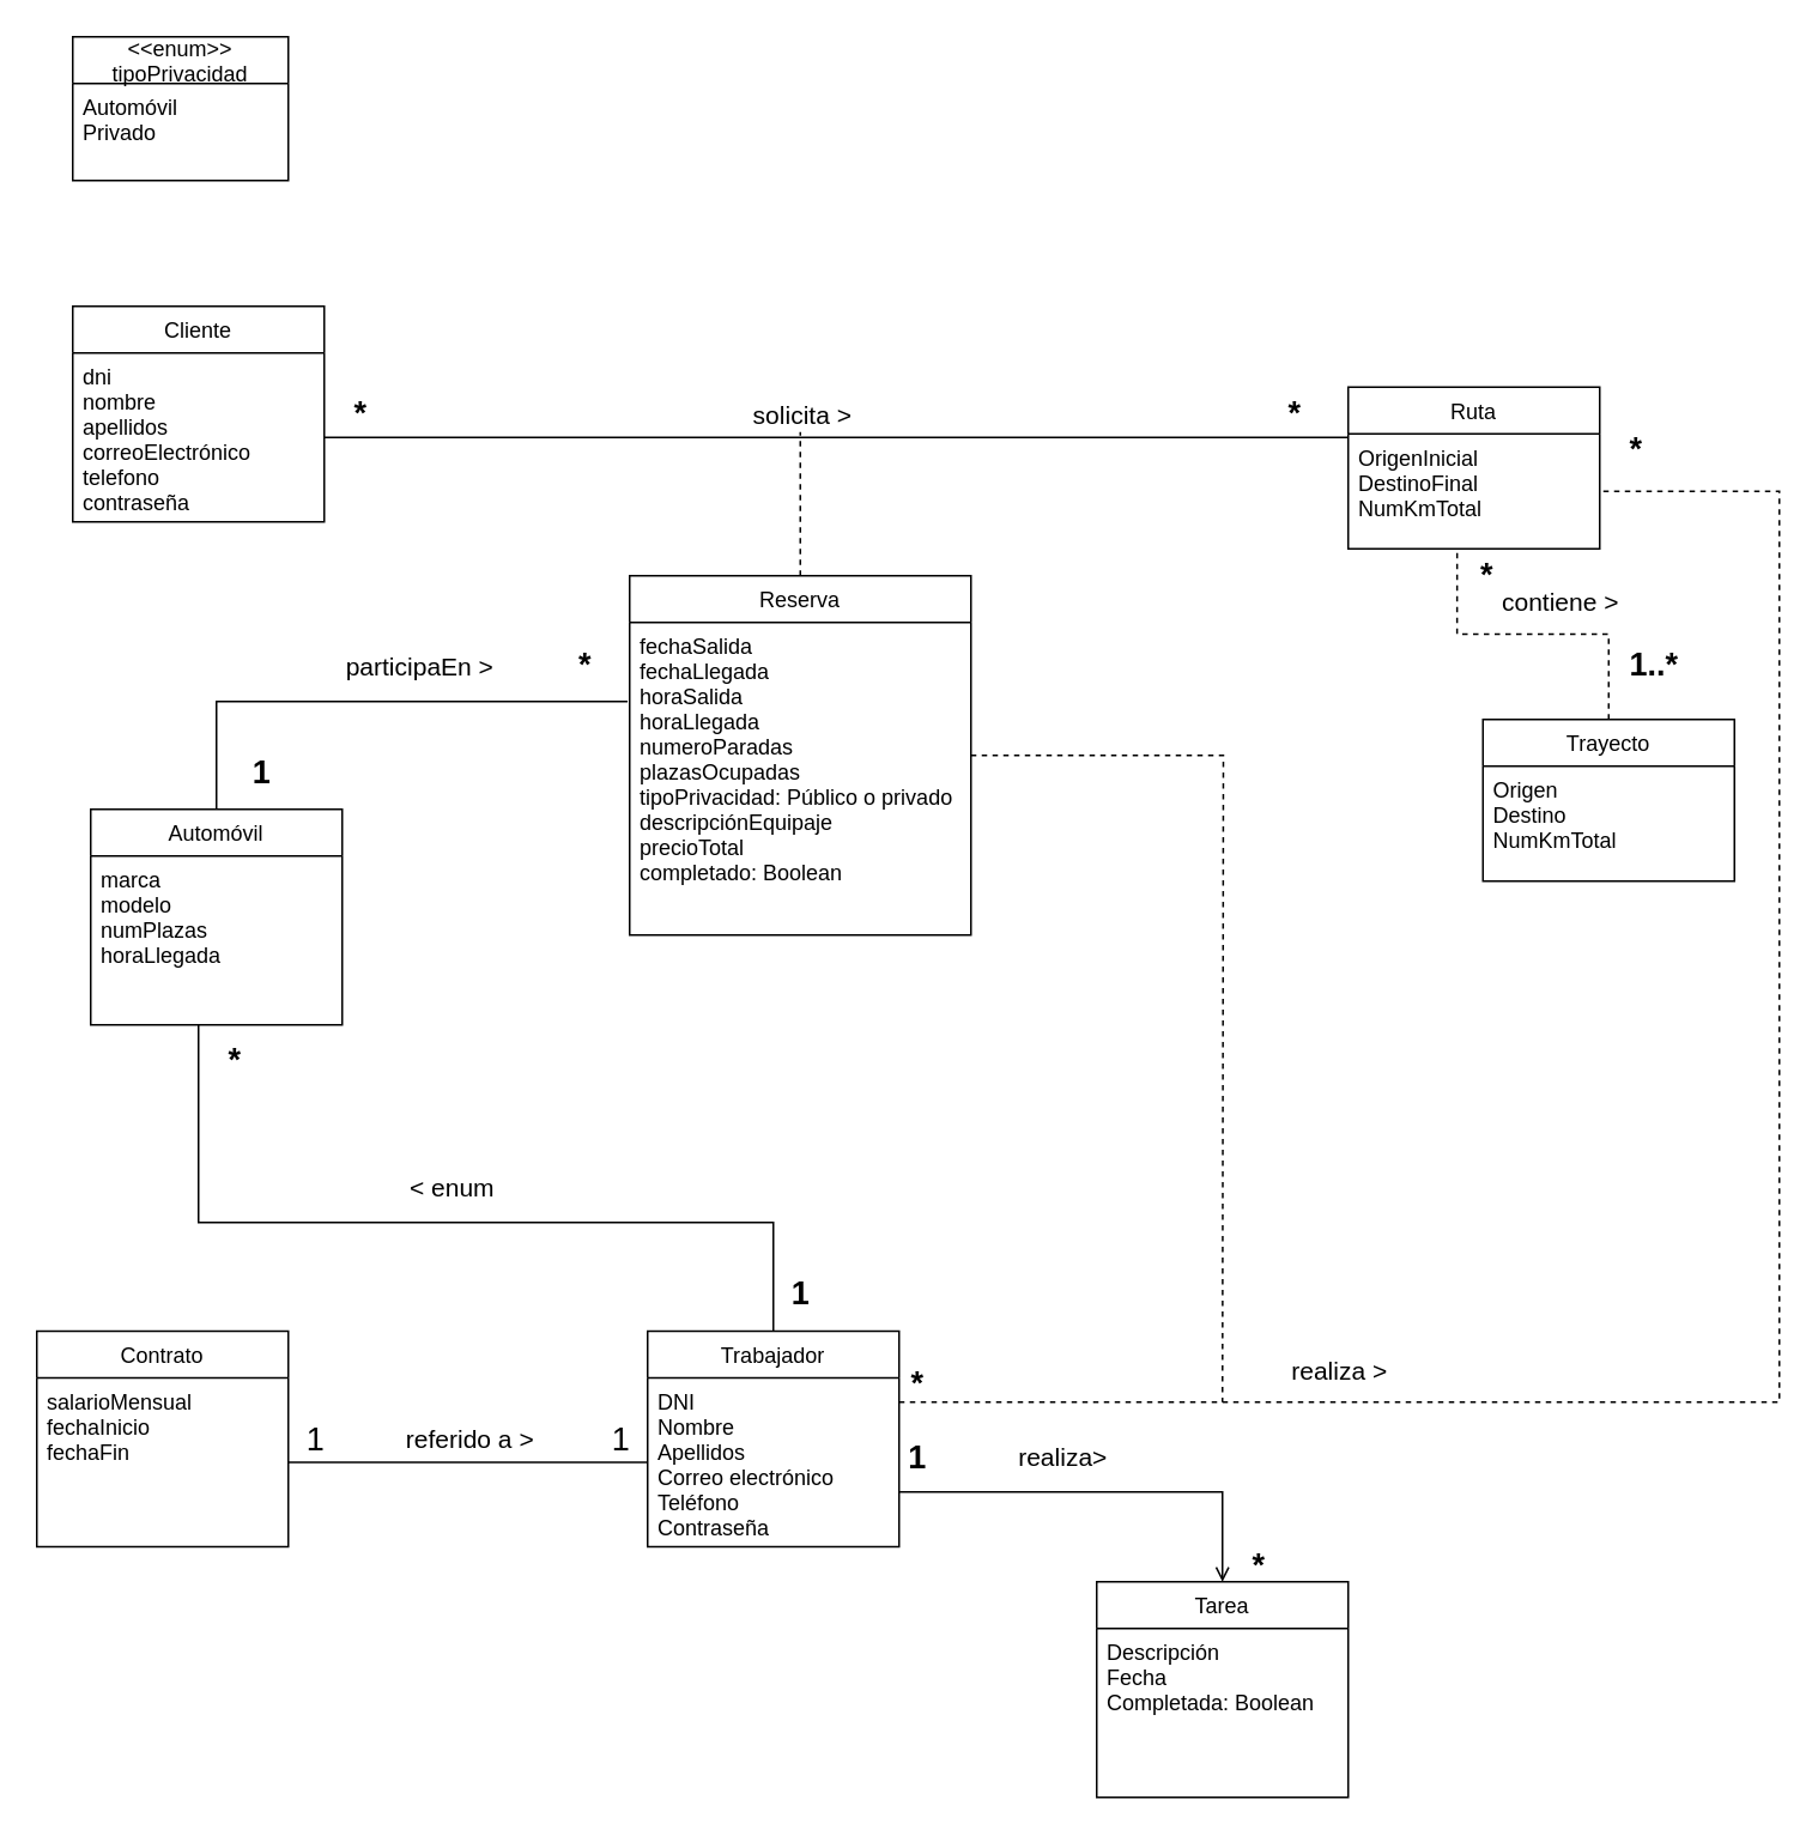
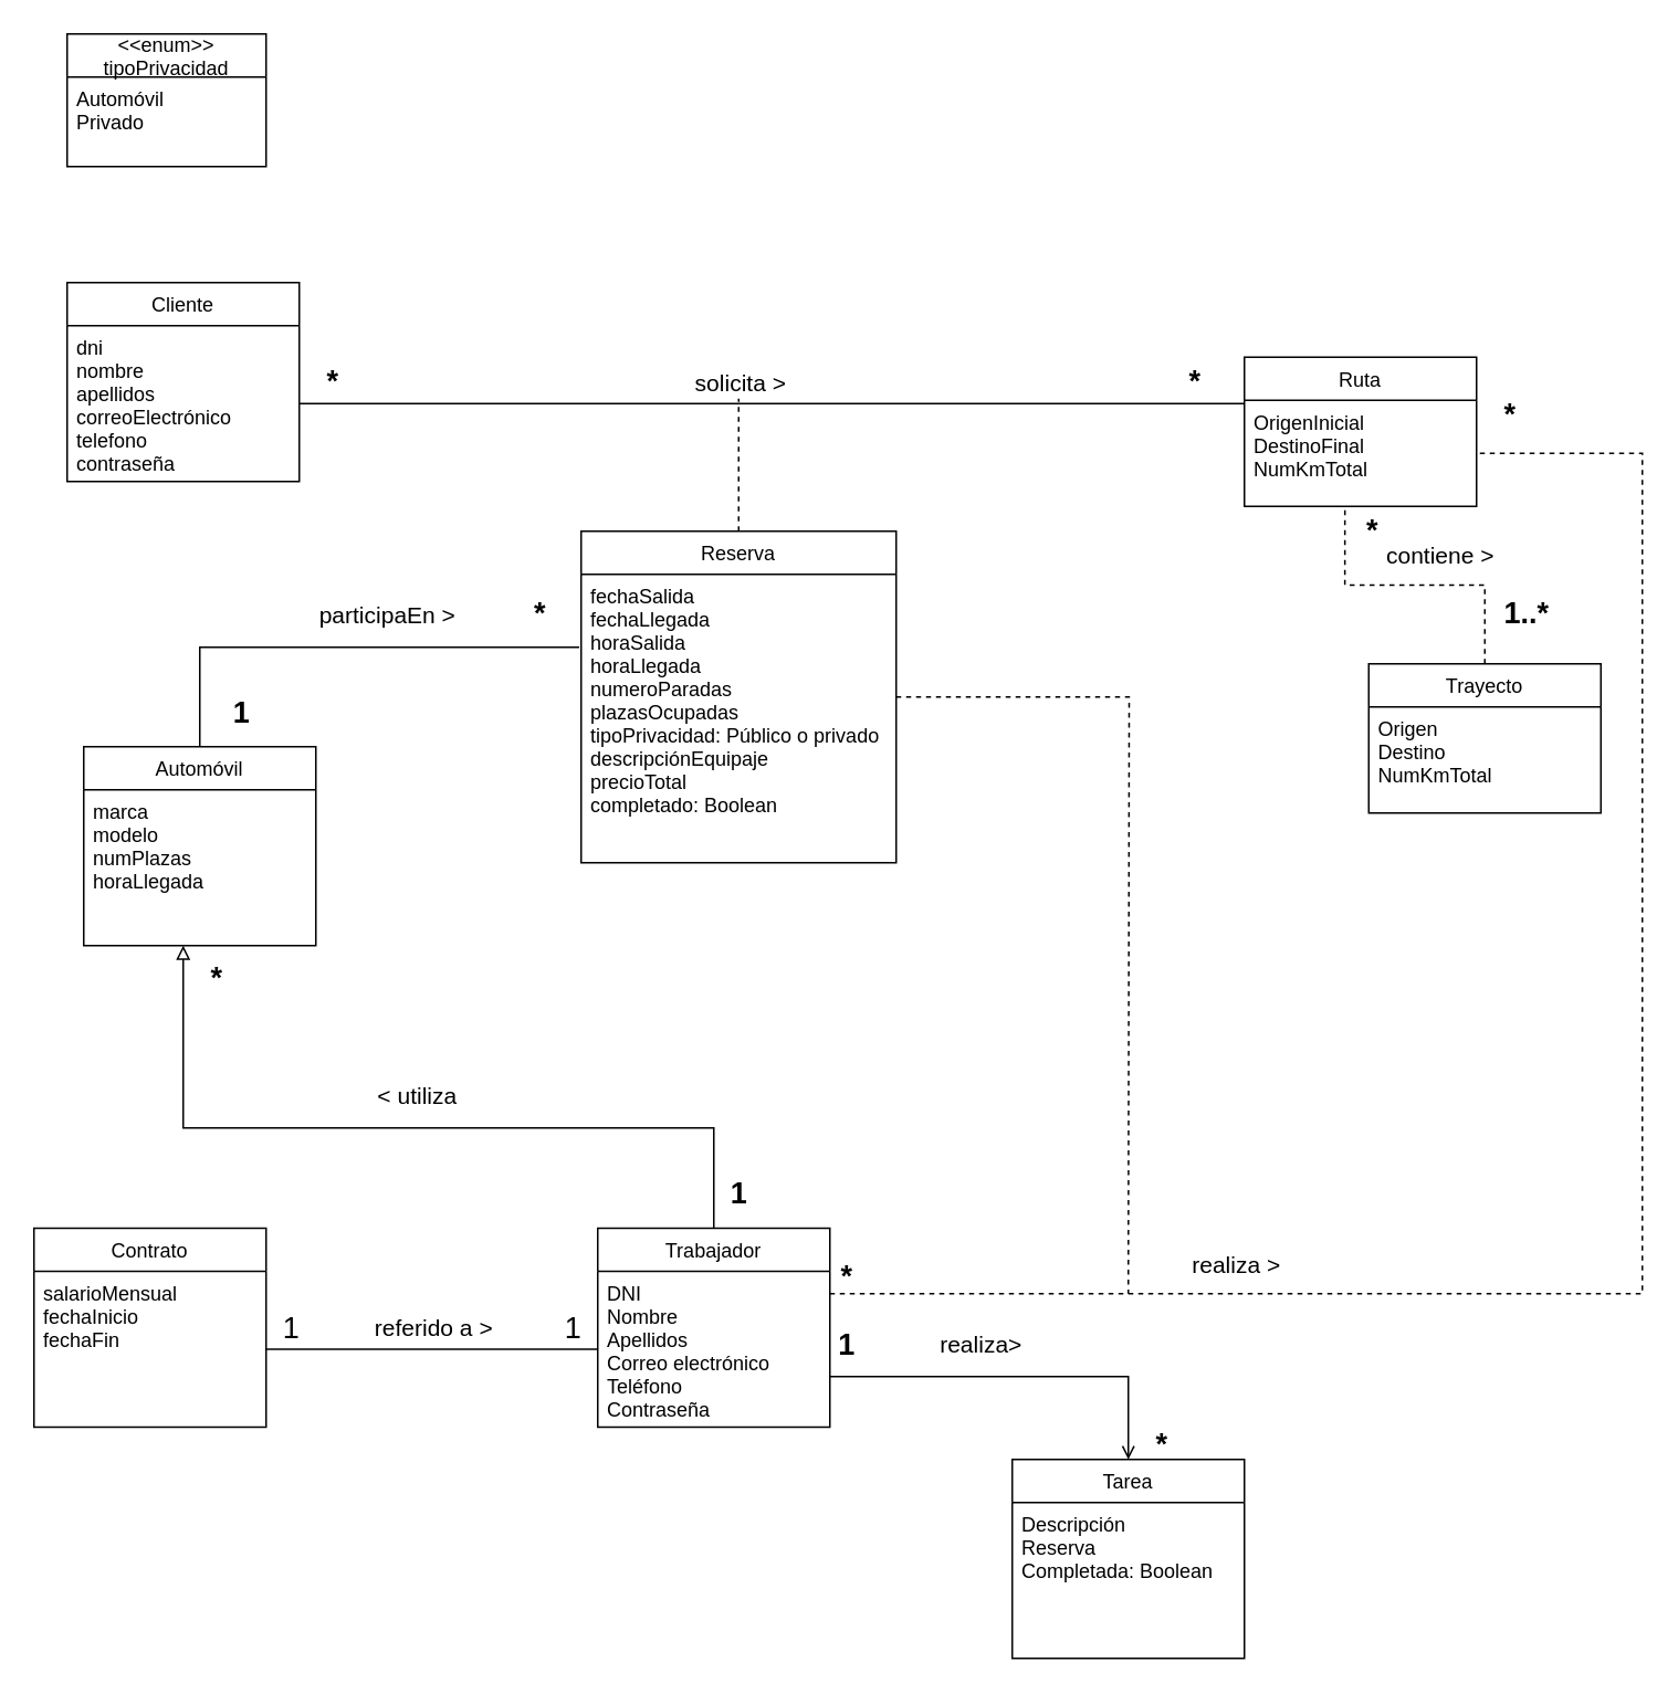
- <mxCell id="9" style="edgeStyle=orthogonalEdgeStyle;rounded=0;orthogonalLoop=1;jettySize=auto;html=1;startArrow=none;startFill=0;startSize=16;endArrow=none;endFill=0;strokeColor=#000000;strokeWidth=1;" parent="1" source="11" target="24" edge="1"><mxGeometry relative="1" as="geometry"><mxPoint x="110" y="580" as="targetPoint" /><Array as="points"><mxPoint x="430" y="680" /><mxPoint x="110" y="680" /></Array></mxGeometry></mxCell>
+ <mxCell id="9" style="edgeStyle=orthogonalEdgeStyle;rounded=0;orthogonalLoop=1;jettySize=auto;html=1;startArrow=none;startFill=0;startSize=16;endArrow=block;endFill=0;strokeColor=#000000;strokeWidth=1;" parent="1" source="11" target="24" edge="1"><mxGeometry relative="1" as="geometry"><mxPoint x="110" y="580" as="targetPoint" /><Array as="points"><mxPoint x="430" y="680" /><mxPoint x="110" y="680" /></Array></mxGeometry></mxCell>
- <mxCell id="40" value="&lt;font style=&quot;font-size: 14px&quot;&gt;&amp;lt; enum&lt;/font&gt;" style="edgeLabel;html=1;align=center;verticalAlign=middle;resizable=0;points=[];" parent="1" vertex="1" connectable="0"><mxGeometry x="250" y="660" as="geometry" /></mxCell>
+ <mxCell id="40" value="&lt;font style=&quot;font-size: 14px&quot;&gt;&amp;lt; utiliza&lt;/font&gt;" style="edgeLabel;html=1;align=center;verticalAlign=middle;resizable=0;points=[];" parent="1" vertex="1" connectable="0"><mxGeometry x="250" y="660" as="geometry" /></mxCell>
- <mxCell id="46" value="Descripción&#10;Fecha&#10;Completada: Boolean" style="text;strokeColor=none;fillColor=none;align=left;verticalAlign=top;spacingLeft=4;spacingRight=4;overflow=hidden;rotatable=0;points=[[0,0.5],[1,0.5]];portConstraint=eastwest;" vertex="1" parent="45"><mxGeometry y="26" width="140" height="94" as="geometry" /></mxCell>
+ <mxCell id="46" value="Descripción&#10;Reserva&#10;Completada: Boolean" style="text;strokeColor=none;fillColor=none;align=left;verticalAlign=top;spacingLeft=4;spacingRight=4;overflow=hidden;rotatable=0;points=[[0,0.5],[1,0.5]];portConstraint=eastwest;" vertex="1" parent="45"><mxGeometry y="26" width="140" height="94" as="geometry" /></mxCell>
